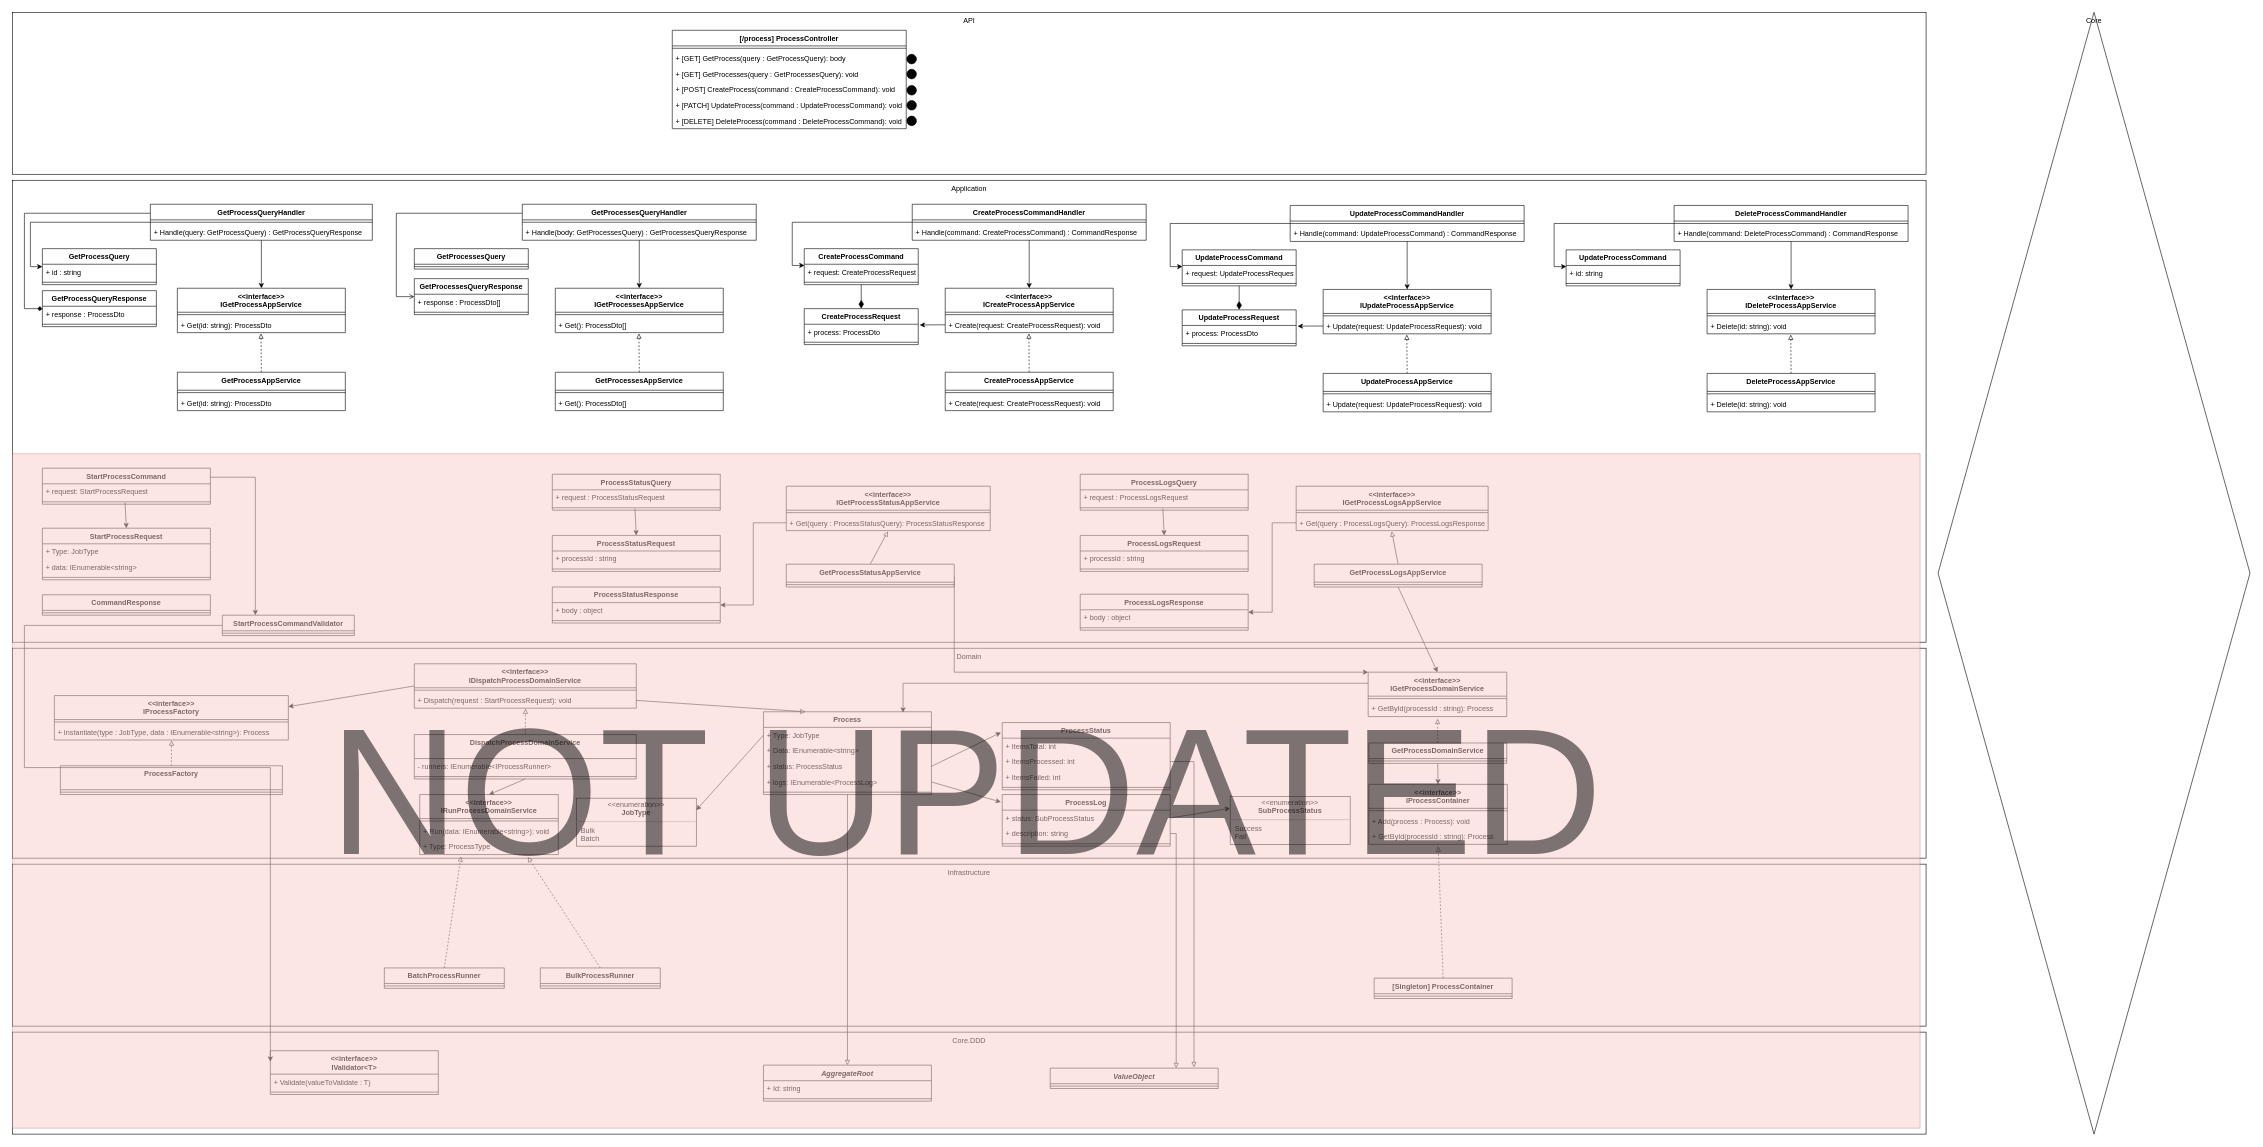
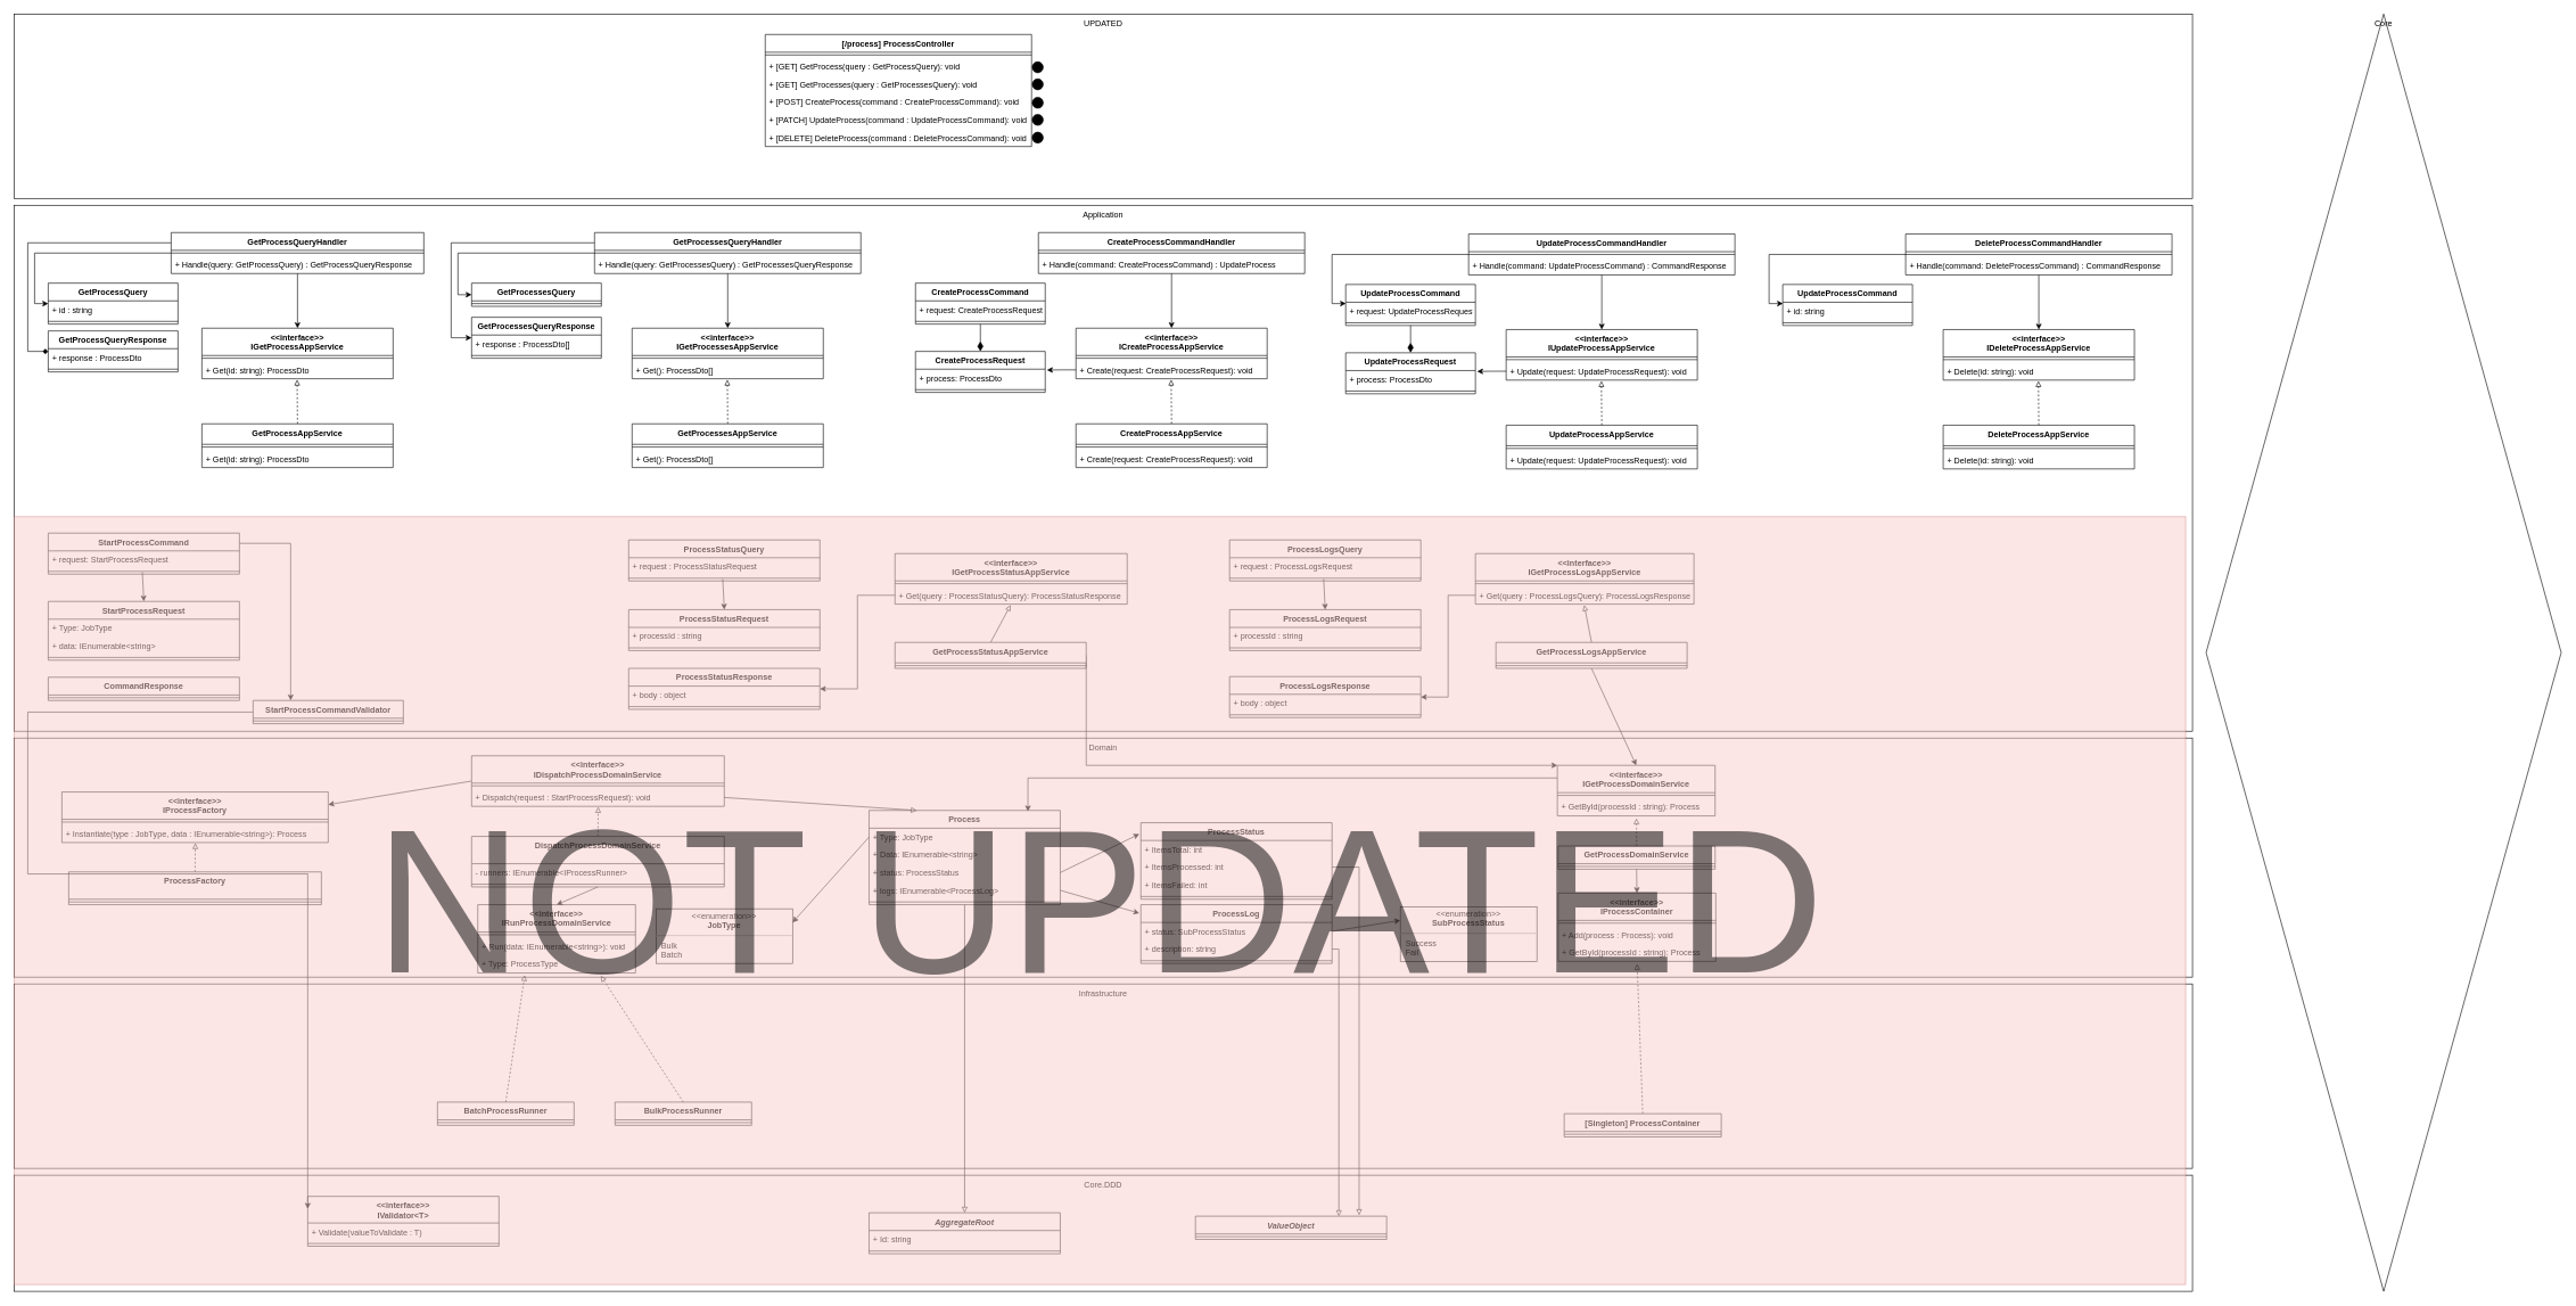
- <mxCell id="2" value="API" style="rounded=0;whiteSpace=wrap;html=1;verticalAlign=top;" parent="1" vertex="1"><mxGeometry width="3190" height="270" as="geometry" x="20" y="20" /></mxCell>
+ <mxCell id="2" value="UPDATED" style="rounded=0;whiteSpace=wrap;html=1;verticalAlign=top;" parent="1" vertex="1"><mxGeometry width="3190" height="270" as="geometry" x="20" y="20" /></mxCell>
- <mxCell id="13" value="+ [GET] GetProcess(query : GetProcessQuery): body" style="text;strokeColor=none;fillColor=none;align=left;verticalAlign=top;spacingLeft=4;spacingRight=4;overflow=hidden;rotatable=0;points=[[0,0.5],[1,0.5]];portConstraint=eastwest;" parent="11" vertex="1"><mxGeometry y="34" width="390" height="26" as="geometry" /></mxCell>
+ <mxCell id="13" value="+ [GET] GetProcess(query : GetProcessQuery): void" style="text;strokeColor=none;fillColor=none;align=left;verticalAlign=top;spacingLeft=4;spacingRight=4;overflow=hidden;rotatable=0;points=[[0,0.5],[1,0.5]];portConstraint=eastwest;" parent="11" vertex="1"><mxGeometry y="34" width="390" height="26" as="geometry" /></mxCell>
- <mxCell id="174" value="+ Handle(body: GetProcessesQuery) : GetProcessesQueryResponse" style="text;strokeColor=none;fillColor=none;align=left;verticalAlign=top;spacingLeft=4;spacingRight=4;overflow=hidden;rotatable=0;points=[[0,0.5],[1,0.5]];portConstraint=eastwest;fontStyle=0" vertex="1" parent="172"><mxGeometry y="34" width="390" height="26" as="geometry" /></mxCell>
+ <mxCell id="174" value="+ Handle(query: GetProcessesQuery) : GetProcessesQueryResponse" style="text;strokeColor=none;fillColor=none;align=left;verticalAlign=top;spacingLeft=4;spacingRight=4;overflow=hidden;rotatable=0;points=[[0,0.5],[1,0.5]];portConstraint=eastwest;fontStyle=0" vertex="1" parent="172"><mxGeometry y="34" width="390" height="26" as="geometry" /></mxCell>
- <mxCell id="192" value="+ Handle(command: CreateProcessCommand) : CommandResponse" style="text;strokeColor=none;fillColor=none;align=left;verticalAlign=top;spacingLeft=4;spacingRight=4;overflow=hidden;rotatable=0;points=[[0,0.5],[1,0.5]];portConstraint=eastwest;fontStyle=0" vertex="1" parent="190"><mxGeometry y="34" width="390" height="26" as="geometry" /></mxCell>
+ <mxCell id="192" value="+ Handle(command: CreateProcessCommand) : UpdateProcess" style="text;strokeColor=none;fillColor=none;align=left;verticalAlign=top;spacingLeft=4;spacingRight=4;overflow=hidden;rotatable=0;points=[[0,0.5],[1,0.5]];portConstraint=eastwest;fontStyle=0" vertex="1" parent="190"><mxGeometry y="34" width="390" height="26" as="geometry" /></mxCell>
+ <mxCell id="171" style="edgeStyle=orthogonalEdgeStyle;rounded=0;orthogonalLoop=1;jettySize=auto;html=1;exitX=0;exitY=0.5;exitDx=0;exitDy=0;entryX=0;entryY=0.5;entryDx=0;entryDy=0;" edge="1" parent="1" source="172" target="175"><mxGeometry relative="1" as="geometry" /></mxCell>
- <mxCell id="189" style="edgeStyle=orthogonalEdgeStyle;rounded=0;orthogonalLoop=1;jettySize=auto;html=1;exitX=0;exitY=0.5;exitDx=0;exitDy=0;entryX=0.002;entryY=0.075;entryDx=0;entryDy=0;entryPerimeter=0;" edge="1" parent="1" source="190" target="195"><mxGeometry relative="1" as="geometry" /></mxCell>
- <mxCell id="170" style="edgeStyle=orthogonalEdgeStyle;rounded=0;orthogonalLoop=1;jettySize=auto;html=1;exitX=0;exitY=0.25;exitDx=0;exitDy=0;entryX=0;entryY=0.5;entryDx=0;entryDy=0;endArrow=open;" edge="1" parent="1" source="172" target="177"><mxGeometry relative="1" as="geometry"><Array as="points"><mxPoint x="660" y="355" /><mxPoint x="660" y="494" /></Array></mxGeometry></mxCell>
+ <mxCell id="170" style="edgeStyle=orthogonalEdgeStyle;rounded=0;orthogonalLoop=1;jettySize=auto;html=1;exitX=0;exitY=0.25;exitDx=0;exitDy=0;entryX=0;entryY=0.5;entryDx=0;entryDy=0;" edge="1" parent="1" source="172" target="177"><mxGeometry relative="1" as="geometry"><Array as="points"><mxPoint x="660" y="355" /><mxPoint x="660" y="494" /></Array></mxGeometry></mxCell>
